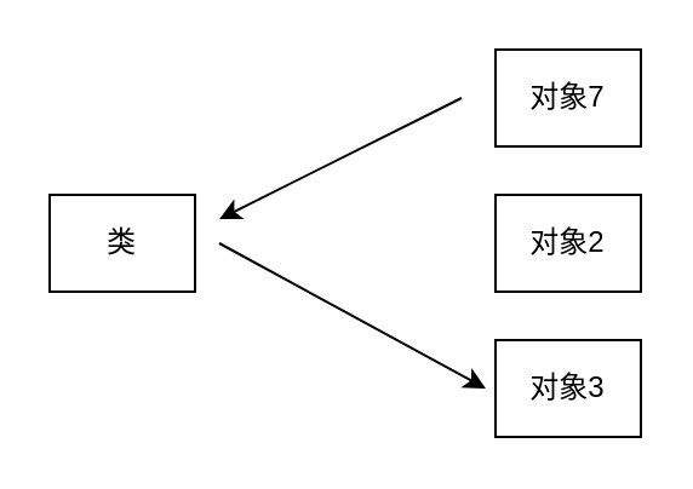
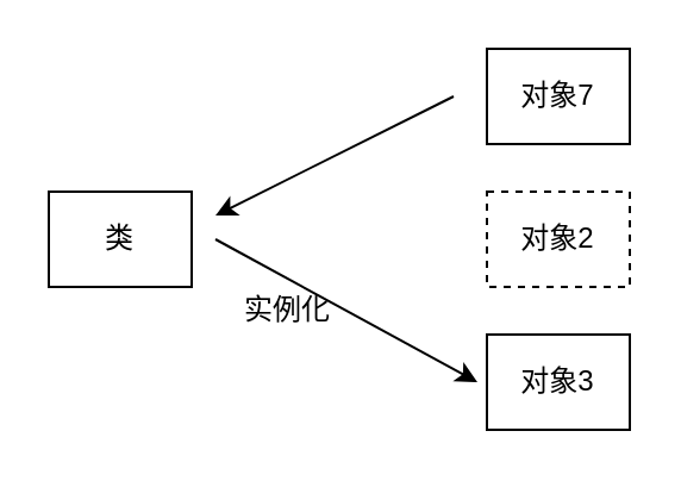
- <mxCell id="4" value="对象2" style="rounded=0;whiteSpace=wrap;html=1;" vertex="1" parent="1"><mxGeometry x="204" y="80" width="60" height="40" as="geometry" /></mxCell>
+ <mxCell id="4" value="对象2" style="rounded=0;whiteSpace=wrap;html=1;dashed=1;" vertex="1" parent="1"><mxGeometry x="204" y="80" width="60" height="40" as="geometry" /></mxCell>
+ <mxCell id="7" value="实例化" style="text;html=1;align=center;verticalAlign=middle;resizable=0;points=[];autosize=1;strokeColor=none;fillColor=none;" vertex="1" parent="1"><mxGeometry x="95" y="120" width="50" height="20" as="geometry" /></mxCell>
